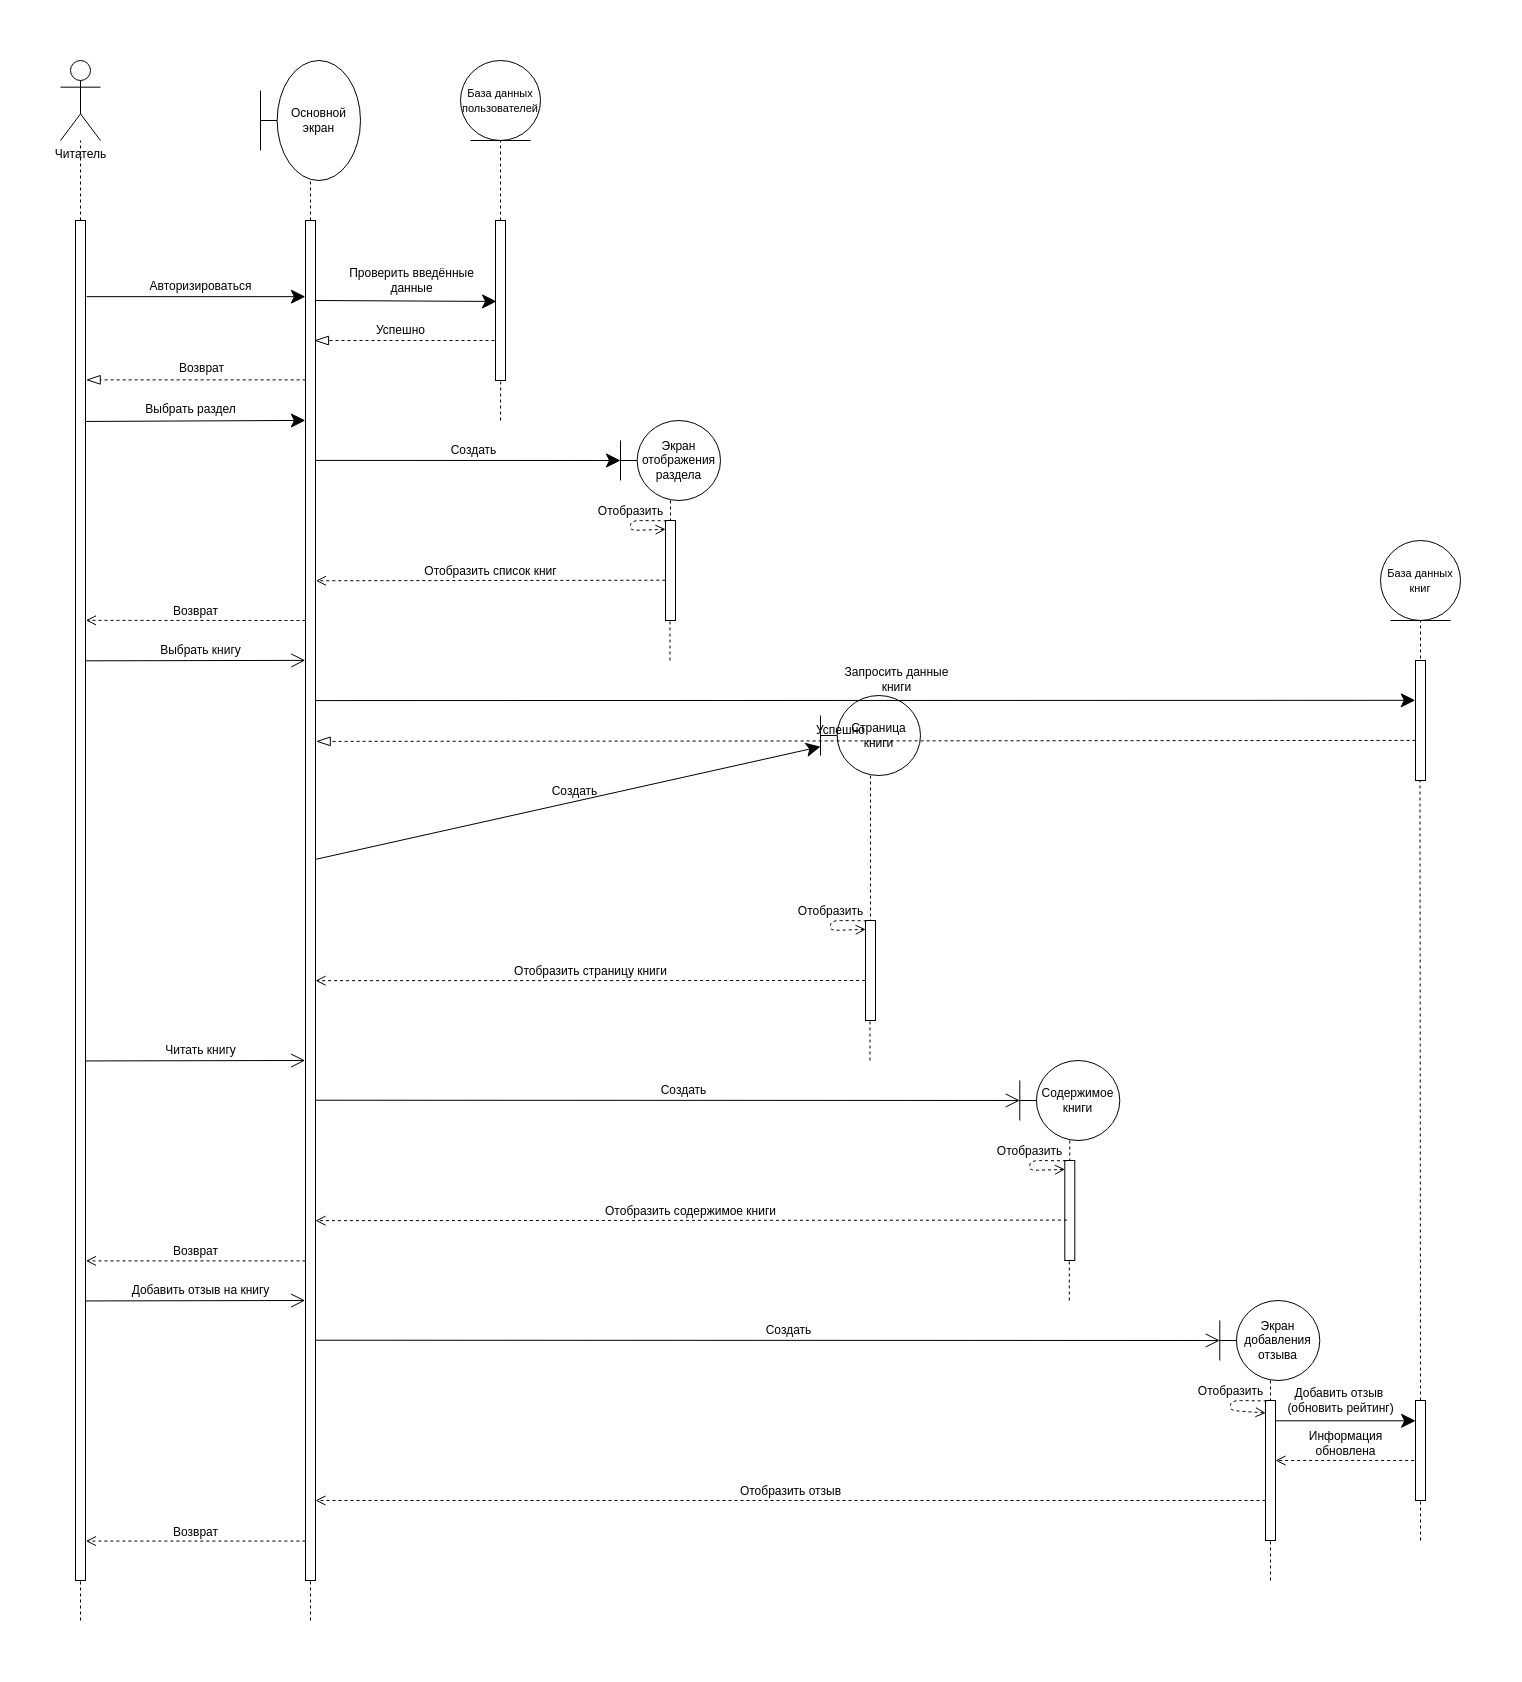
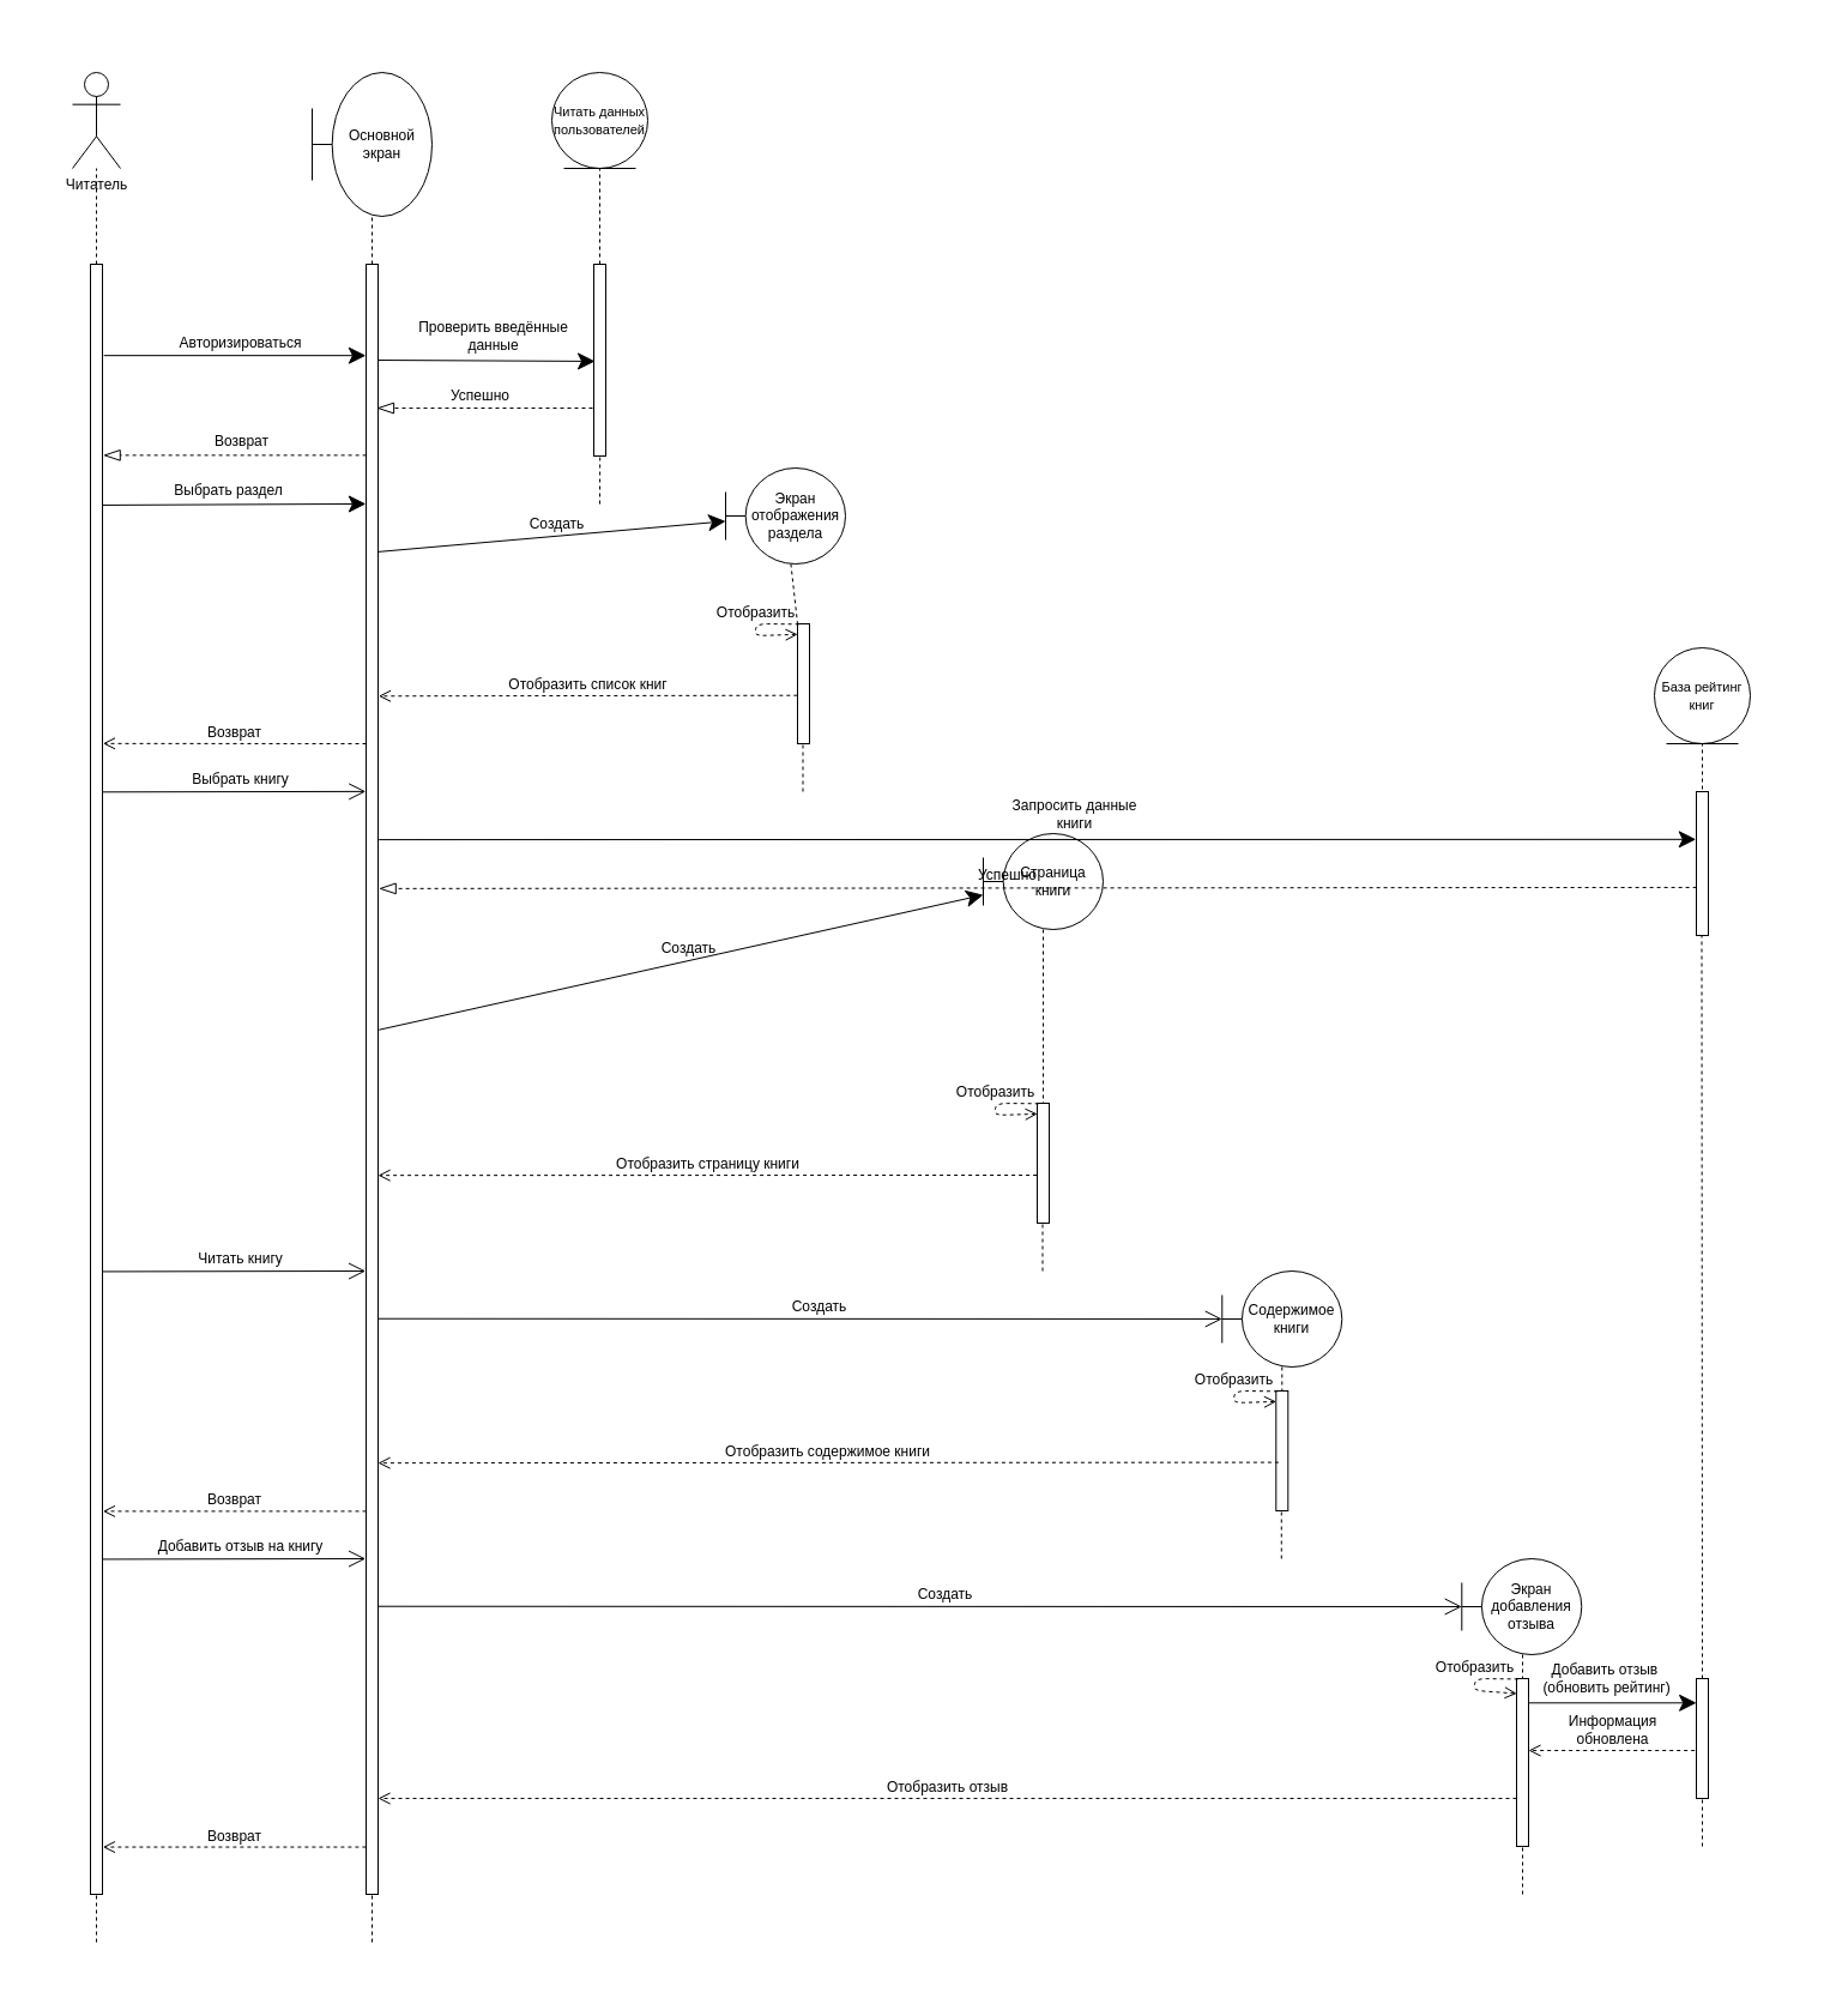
- <mxCell id="7" value="&lt;font style=&quot;font-size: 11px&quot;&gt;База данных пользователей&lt;/font&gt;" style="ellipse;shape=umlEntity;whiteSpace=wrap;html=1;" vertex="1" parent="1"><mxGeometry x="460" y="60" width="80" height="80" as="geometry" /></mxCell>
+ <mxCell id="7" value="&lt;font style=&quot;font-size: 11px&quot;&gt;Читать данных пользователей&lt;/font&gt;" style="ellipse;shape=umlEntity;whiteSpace=wrap;html=1;" vertex="1" parent="1"><mxGeometry x="460" y="60" width="80" height="80" as="geometry" /></mxCell>
- <mxCell id="17" value="Экран отображения раздела" style="shape=umlBoundary;whiteSpace=wrap;html=1;" vertex="1" parent="1"><mxGeometry x="620" y="420" width="100" height="80" as="geometry" /></mxCell>
+ <mxCell id="17" value="Экран отображения раздела" style="shape=umlBoundary;whiteSpace=wrap;html=1;" vertex="1" parent="1"><mxGeometry x="605" y="390" width="100" height="80" as="geometry" /></mxCell>
- <mxCell id="35" value="&lt;font style=&quot;font-size: 11px&quot;&gt;База данных книг&lt;/font&gt;" style="ellipse;shape=umlEntity;whiteSpace=wrap;html=1;" vertex="1" parent="1"><mxGeometry x="1380" y="540" width="80" height="80" as="geometry" /></mxCell>
+ <mxCell id="35" value="&lt;font style=&quot;font-size: 11px&quot;&gt;База рейтинг книг&lt;/font&gt;" style="ellipse;shape=umlEntity;whiteSpace=wrap;html=1;" vertex="1" parent="1"><mxGeometry x="1380" y="540" width="80" height="80" as="geometry" /></mxCell>
